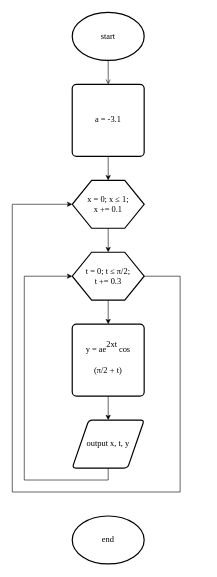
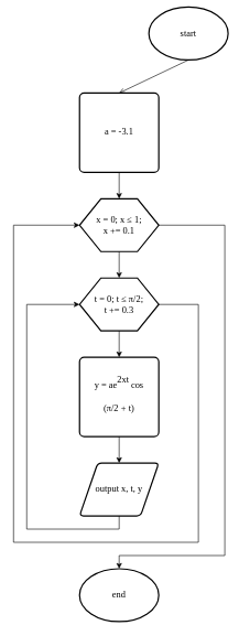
- <mxCell id="2" value="start" style="strokeWidth=2;html=1;shape=mxgraph.flowchart.start_1;whiteSpace=wrap;fontFamily=Times New Roman;fontSize=14;" parent="1" vertex="1"><mxGeometry x="120" y="20" width="120" height="80" as="geometry" /></mxCell>
+ <mxCell id="2" value="start" style="strokeWidth=2;html=1;shape=mxgraph.flowchart.start_1;whiteSpace=wrap;fontFamily=Times New Roman;fontSize=14;" parent="1" vertex="1"><mxGeometry x="225" y="10" width="120" height="80" as="geometry" /></mxCell>
+ <mxCell id="18" value="" style="endArrow=classic;html=1;rounded=0;exitX=1;exitY=0.5;exitDx=0;exitDy=0;entryX=0.5;entryY=0;entryDx=0;entryDy=0;entryPerimeter=0;fontFamily=Times New Roman;fontSize=14;" parent="1" source="10" target="8" edge="1"><mxGeometry width="50" height="50" relative="1" as="geometry"><mxPoint x="160" y="530" as="sourcePoint" /><mxPoint x="330" y="630" as="targetPoint" /><Array as="points"><mxPoint x="340" y="340" /><mxPoint x="340" y="840" /><mxPoint x="180" y="840" /></Array></mxGeometry></mxCell>
